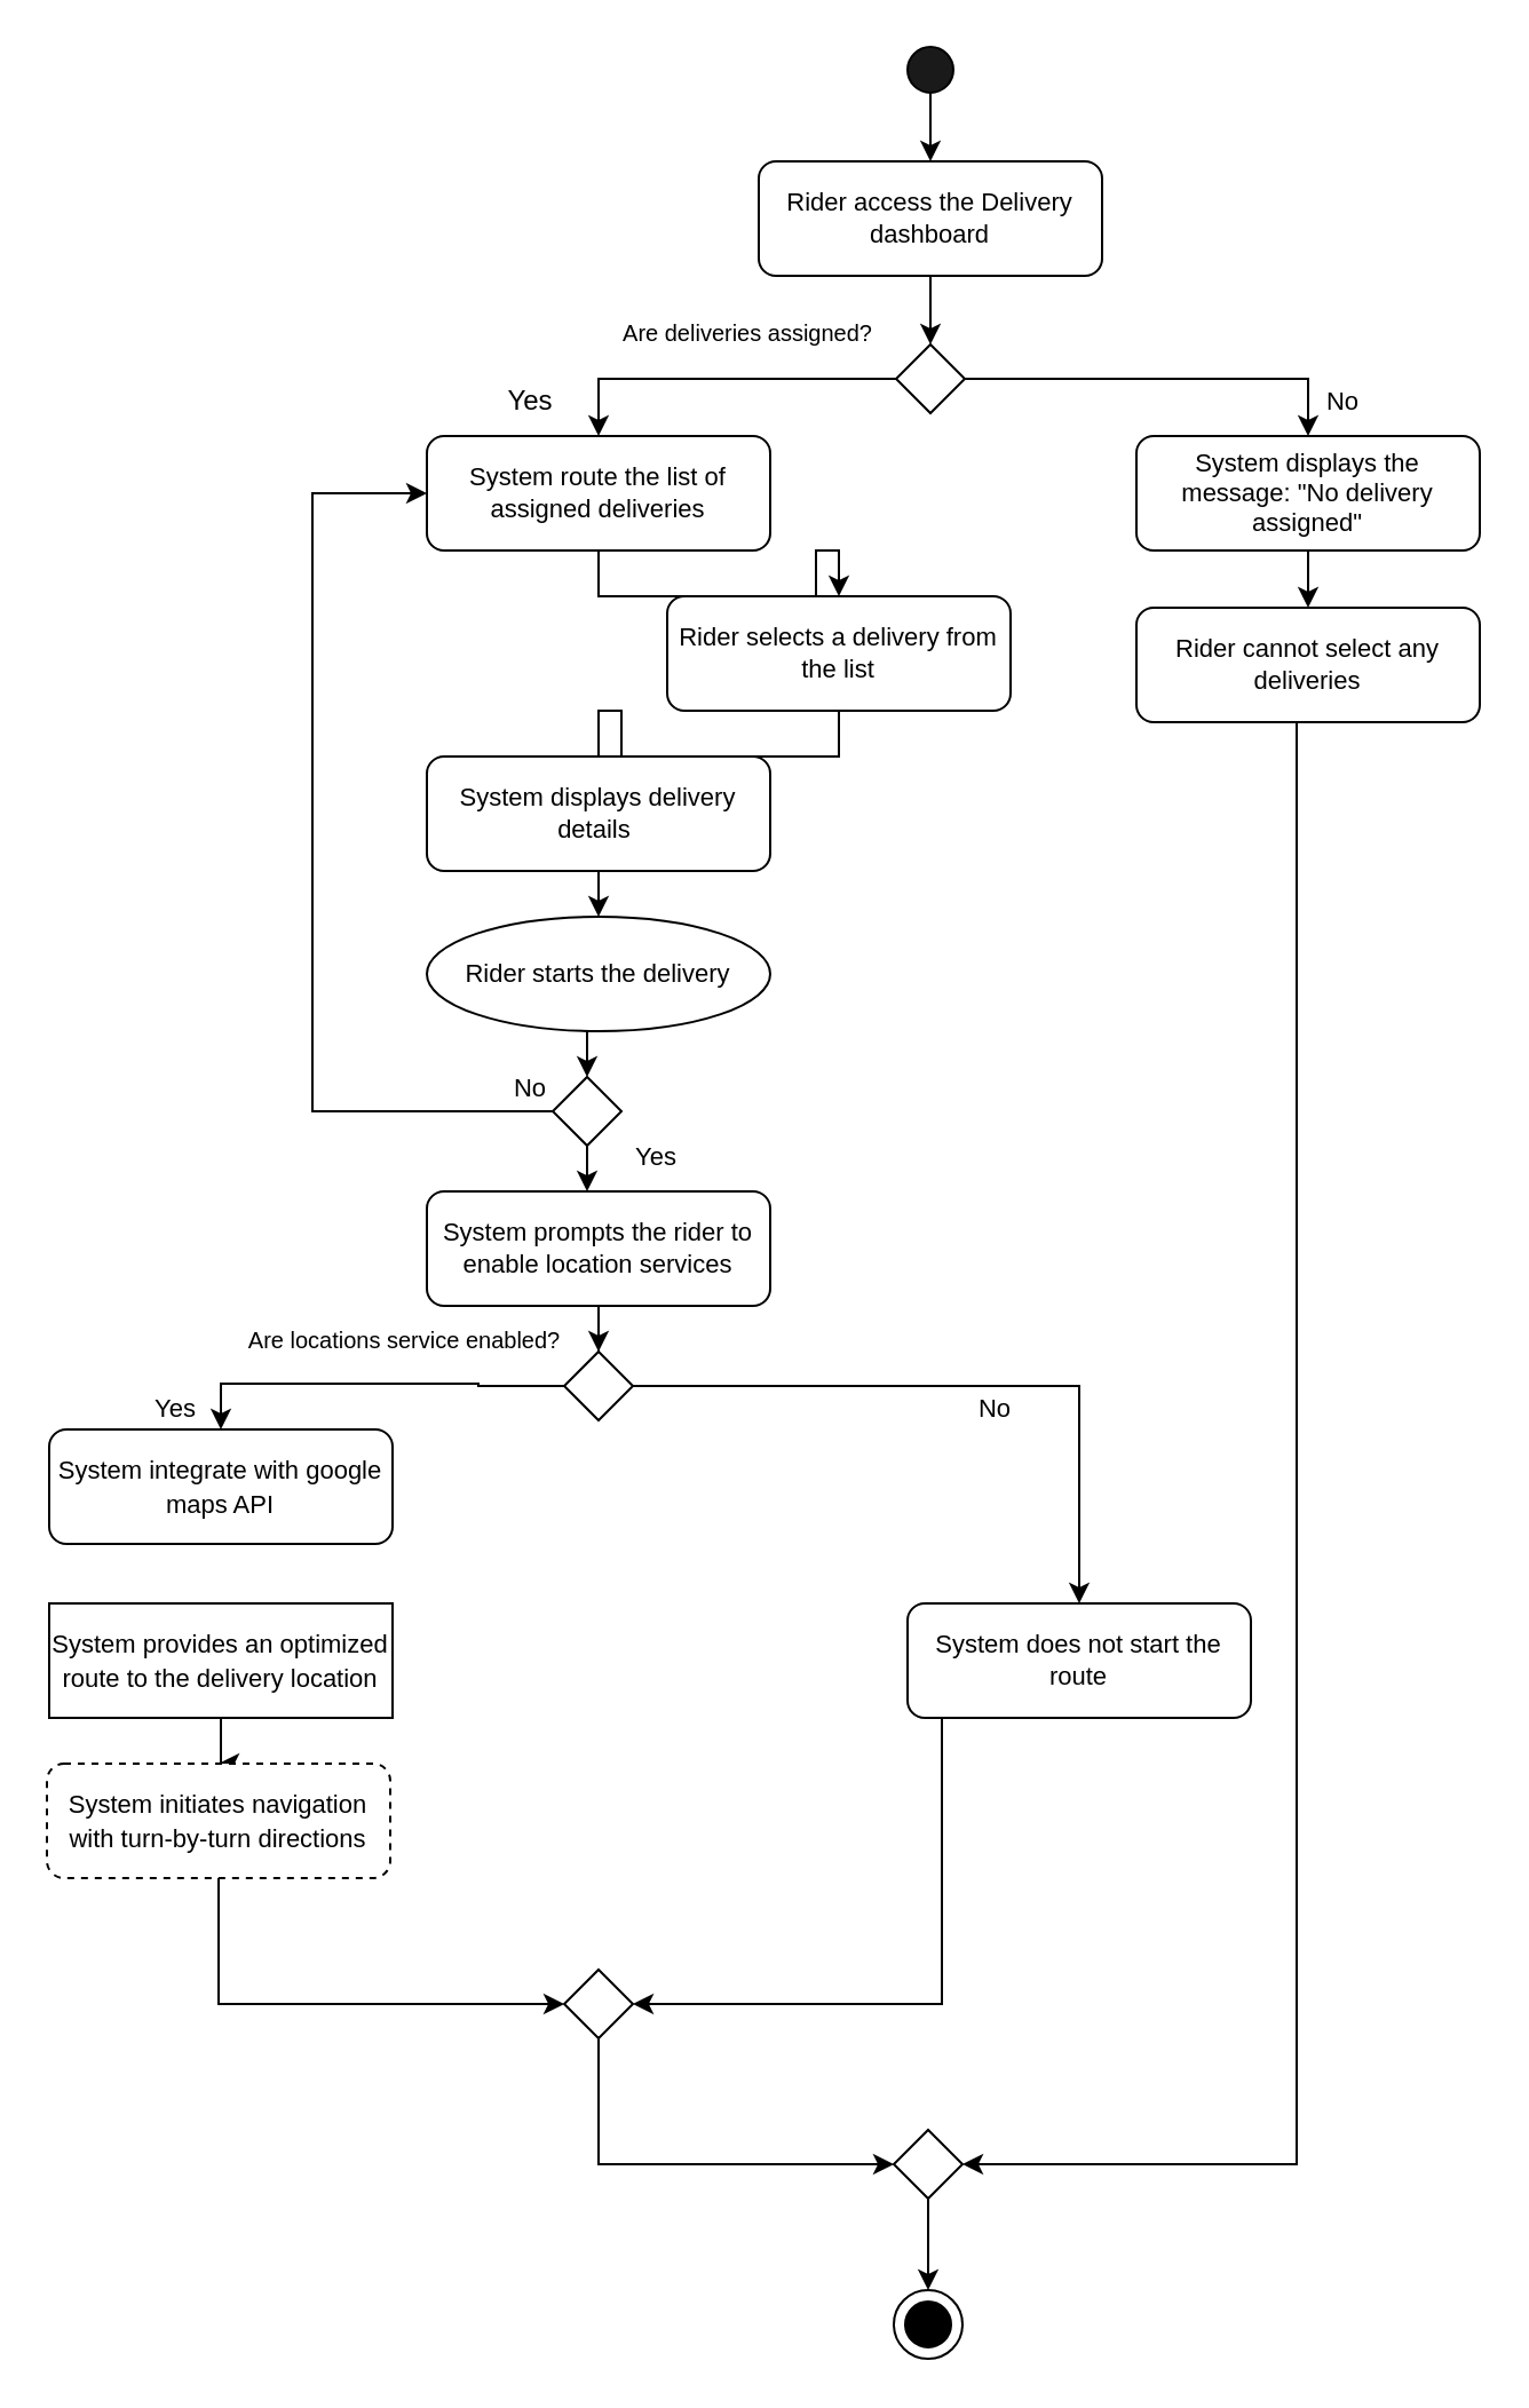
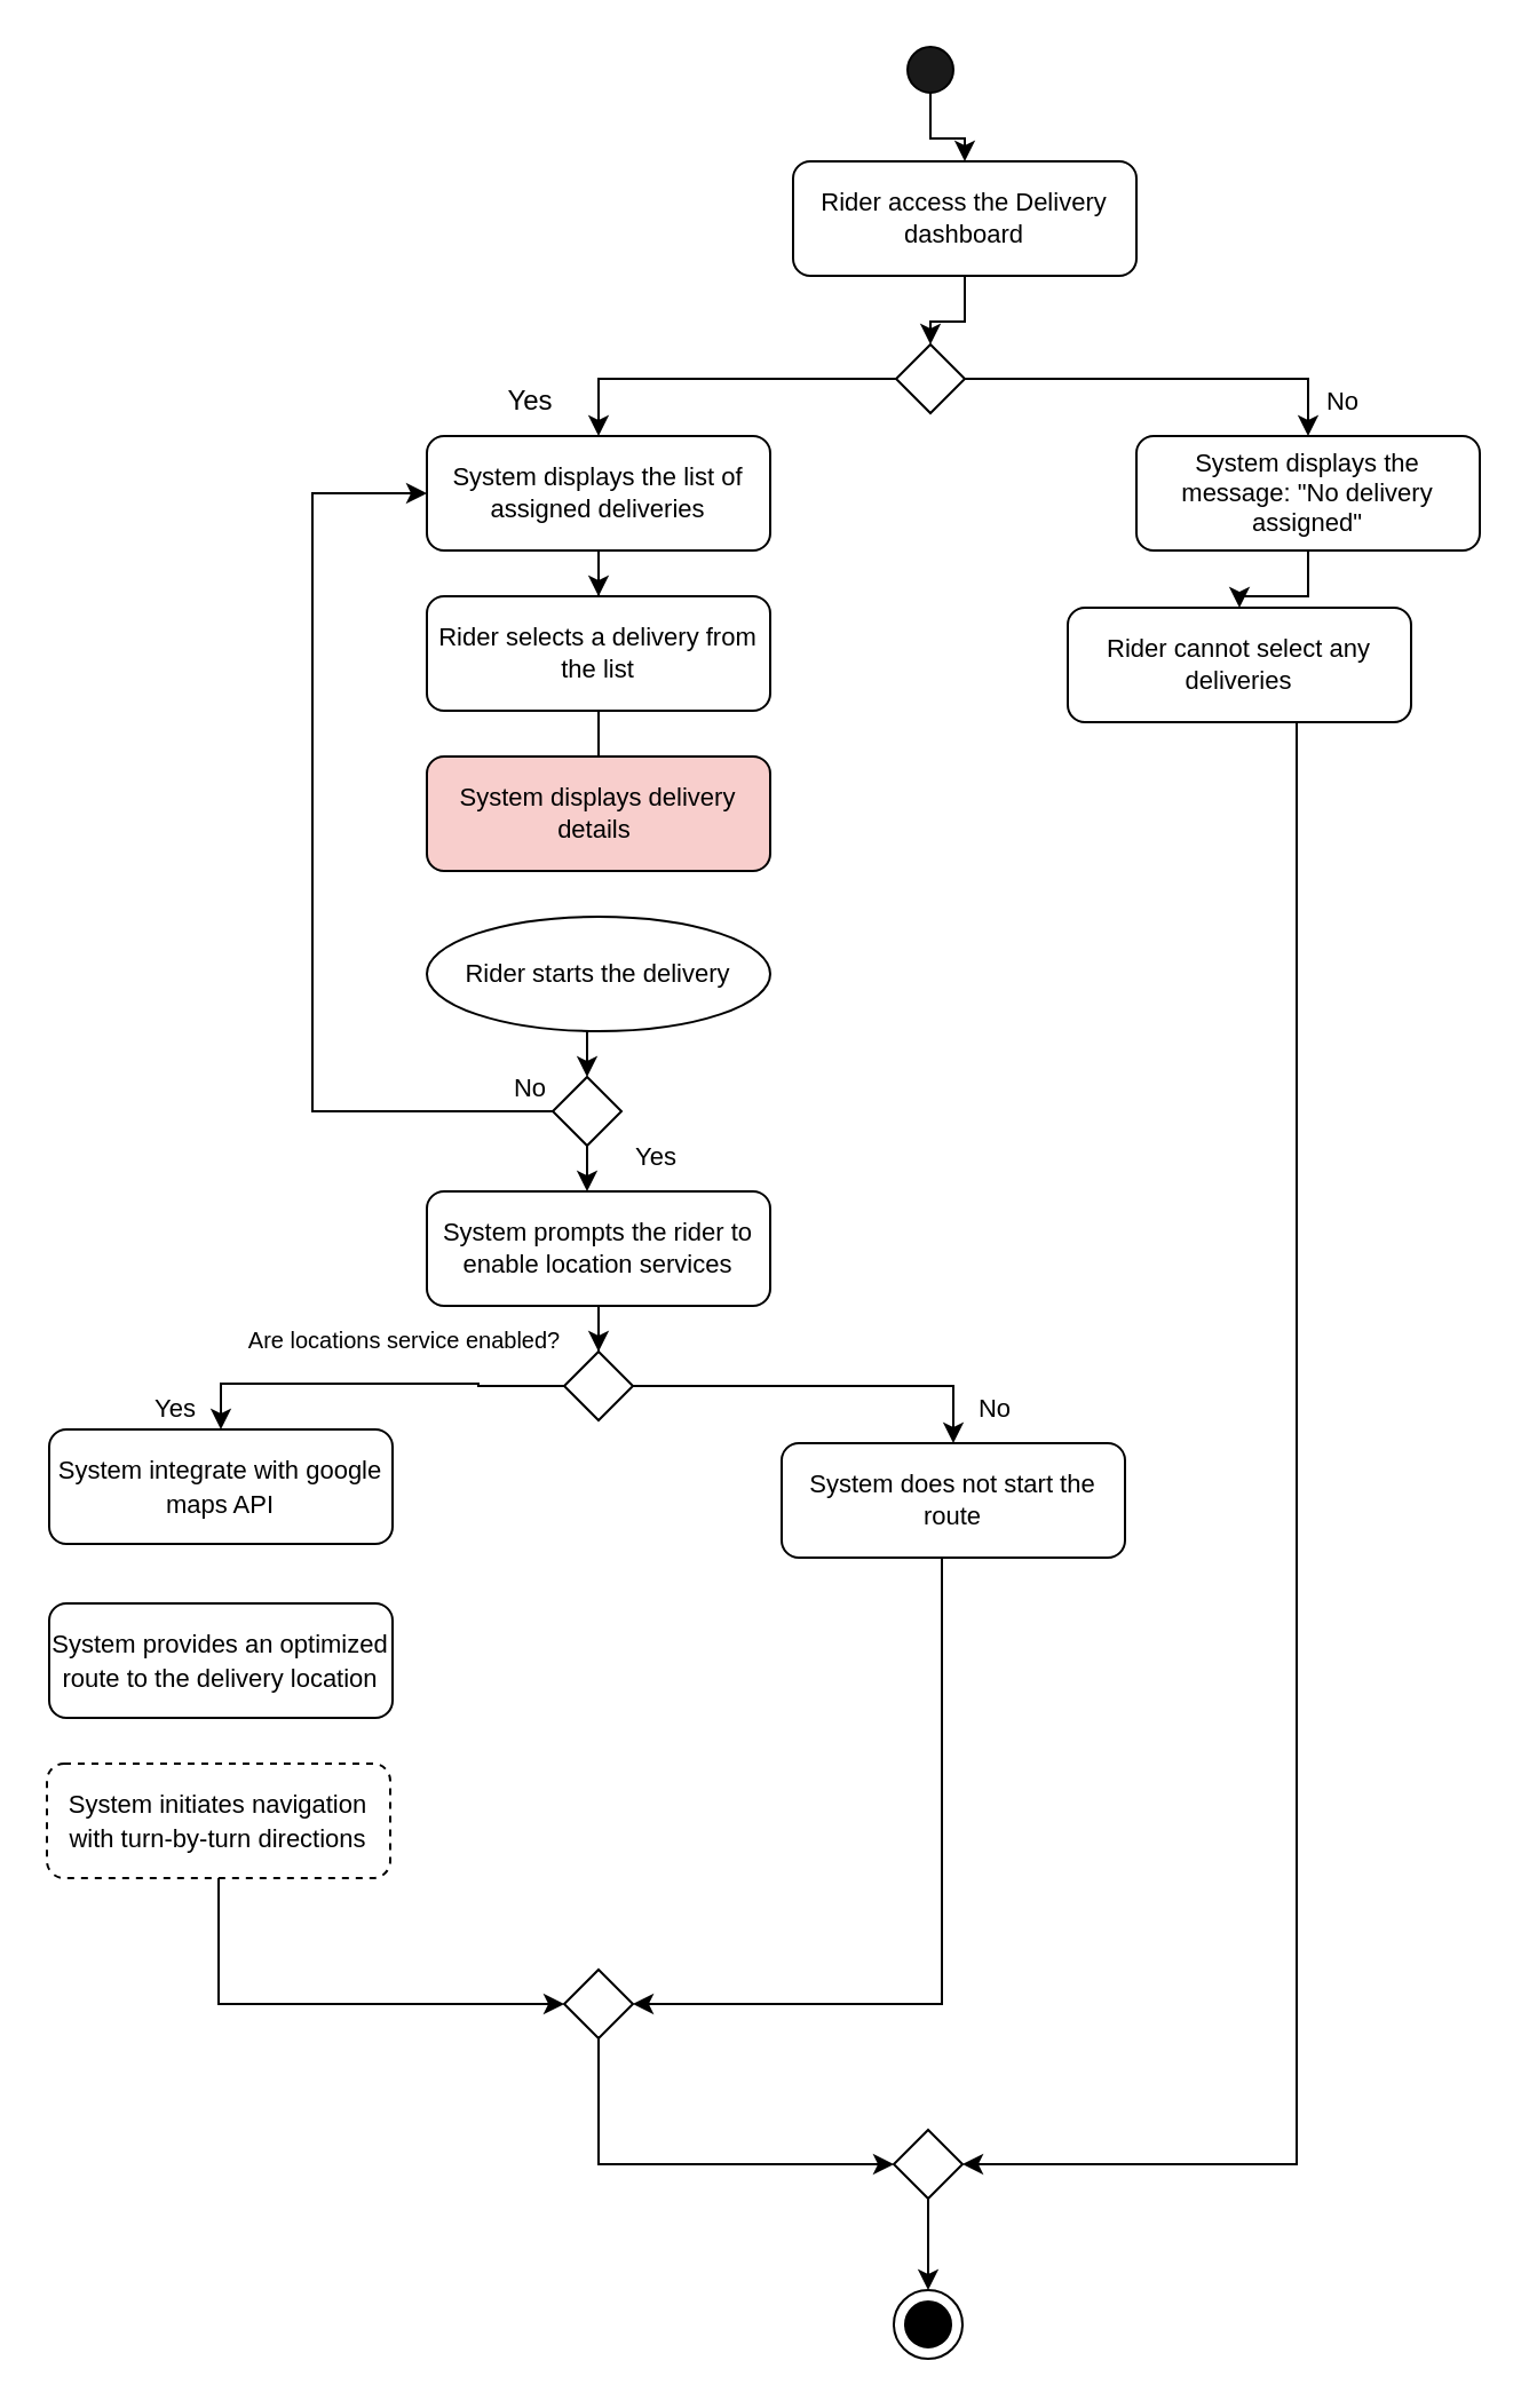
- <mxCell id="6" value="&lt;div&gt;&lt;span style=&quot;background-color: initial;&quot;&gt;Rider access the Delivery dashboard&lt;/span&gt;&lt;/div&gt;" style="rounded=1;whiteSpace=wrap;html=1;align=center;fontSize=11;" vertex="1" parent="2"><mxGeometry x="311" y="50" width="150" height="50" as="geometry" /></mxCell>
+ <mxCell id="6" value="&lt;div&gt;&lt;span style=&quot;background-color: initial;&quot;&gt;Rider access the Delivery dashboard&lt;/span&gt;&lt;/div&gt;" style="rounded=1;whiteSpace=wrap;html=1;align=center;fontSize=11;" vertex="1" parent="2"><mxGeometry x="326" y="50" width="150" height="50" as="geometry" /></mxCell>
- <mxCell id="41" value="Are deliveries assigned?" style="text;html=1;align=center;verticalAlign=middle;resizable=0;points=[];autosize=1;strokeColor=none;fillColor=none;fontSize=10;" vertex="1" parent="2"><mxGeometry x="241" y="110" width="130" height="30" as="geometry" /></mxCell>
- <mxCell id="13" value="System route the list of assigned deliveries" style="rounded=1;whiteSpace=wrap;html=1;fontSize=11;" vertex="1" parent="2"><mxGeometry x="166" y="170" width="150" height="50" as="geometry" /></mxCell>
+ <mxCell id="13" value="System displays the list of assigned deliveries" style="rounded=1;whiteSpace=wrap;html=1;fontSize=11;" vertex="1" parent="2"><mxGeometry x="166" y="170" width="150" height="50" as="geometry" /></mxCell>
- <mxCell id="17" value="Rider selects a delivery from the list" style="whiteSpace=wrap;html=1;rounded=1;fontSize=11;" vertex="1" parent="2"><mxGeometry x="271" y="240" width="150" height="50" as="geometry" /></mxCell>
+ <mxCell id="17" value="Rider selects a delivery from the list" style="whiteSpace=wrap;html=1;rounded=1;fontSize=11;" vertex="1" parent="2"><mxGeometry x="166" y="240" width="150" height="50" as="geometry" /></mxCell>
- <mxCell id="15" value="Rider cannot select any deliveries" style="rounded=1;whiteSpace=wrap;html=1;fontSize=11;" vertex="1" parent="2"><mxGeometry x="476" y="245" width="150" height="50" as="geometry" /></mxCell>
+ <mxCell id="15" value="Rider cannot select any deliveries" style="rounded=1;whiteSpace=wrap;html=1;fontSize=11;" vertex="1" parent="2"><mxGeometry x="446" y="245" width="150" height="50" as="geometry" /></mxCell>
- <mxCell id="19" value="System displays delivery details&amp;nbsp;" style="whiteSpace=wrap;html=1;rounded=1;fontSize=11;" vertex="1" parent="2"><mxGeometry x="166" y="310" width="150" height="50" as="geometry" /></mxCell>
+ <mxCell id="19" value="System displays delivery details&amp;nbsp;" style="whiteSpace=wrap;html=1;rounded=1;fontSize=11;fillColor=#f8cecc;" vertex="1" parent="2"><mxGeometry x="166" y="310" width="150" height="50" as="geometry" /></mxCell>
- <mxCell id="18" style="edgeStyle=orthogonalEdgeStyle;rounded=0;orthogonalLoop=1;jettySize=auto;html=1;exitX=0.5;exitY=1;exitDx=0;exitDy=0;entryX=0.5;entryY=0;entryDx=0;entryDy=0;fontSize=11;" edge="1" parent="2" source="19" target="21"><mxGeometry relative="1" as="geometry" /></mxCell>
- <mxCell id="34" value="&lt;font style=&quot;font-size: 11px;&quot;&gt;System provides an optimized route to the&amp;nbsp;&lt;/font&gt;&lt;span style=&quot;font-size: 11px; background-color: initial;&quot;&gt;delivery location&lt;/span&gt;" style="whiteSpace=wrap;html=1;rounded=0;" vertex="1" parent="2"><mxGeometry x="1" y="680" width="150" height="50" as="geometry" /></mxCell>
+ <mxCell id="34" value="&lt;font style=&quot;font-size: 11px;&quot;&gt;System provides an optimized route to the&amp;nbsp;&lt;/font&gt;&lt;span style=&quot;font-size: 11px; background-color: initial;&quot;&gt;delivery location&lt;/span&gt;" style="whiteSpace=wrap;html=1;rounded=1;" vertex="1" parent="2"><mxGeometry x="1" y="680" width="150" height="50" as="geometry" /></mxCell>
- <mxCell id="31" value="System does not start the route" style="rounded=1;whiteSpace=wrap;html=1;fontSize=11;" vertex="1" parent="2"><mxGeometry x="376" y="680" width="150" height="50" as="geometry" /></mxCell>
+ <mxCell id="31" value="System does not start the route" style="rounded=1;whiteSpace=wrap;html=1;fontSize=11;" vertex="1" parent="2"><mxGeometry x="321" y="610" width="150" height="50" as="geometry" /></mxCell>
- <mxCell id="33" value="" style="edgeStyle=orthogonalEdgeStyle;rounded=0;orthogonalLoop=1;jettySize=auto;html=1;fontSize=11;" edge="1" parent="2" source="34" target="36"><mxGeometry relative="1" as="geometry" /></mxCell>
